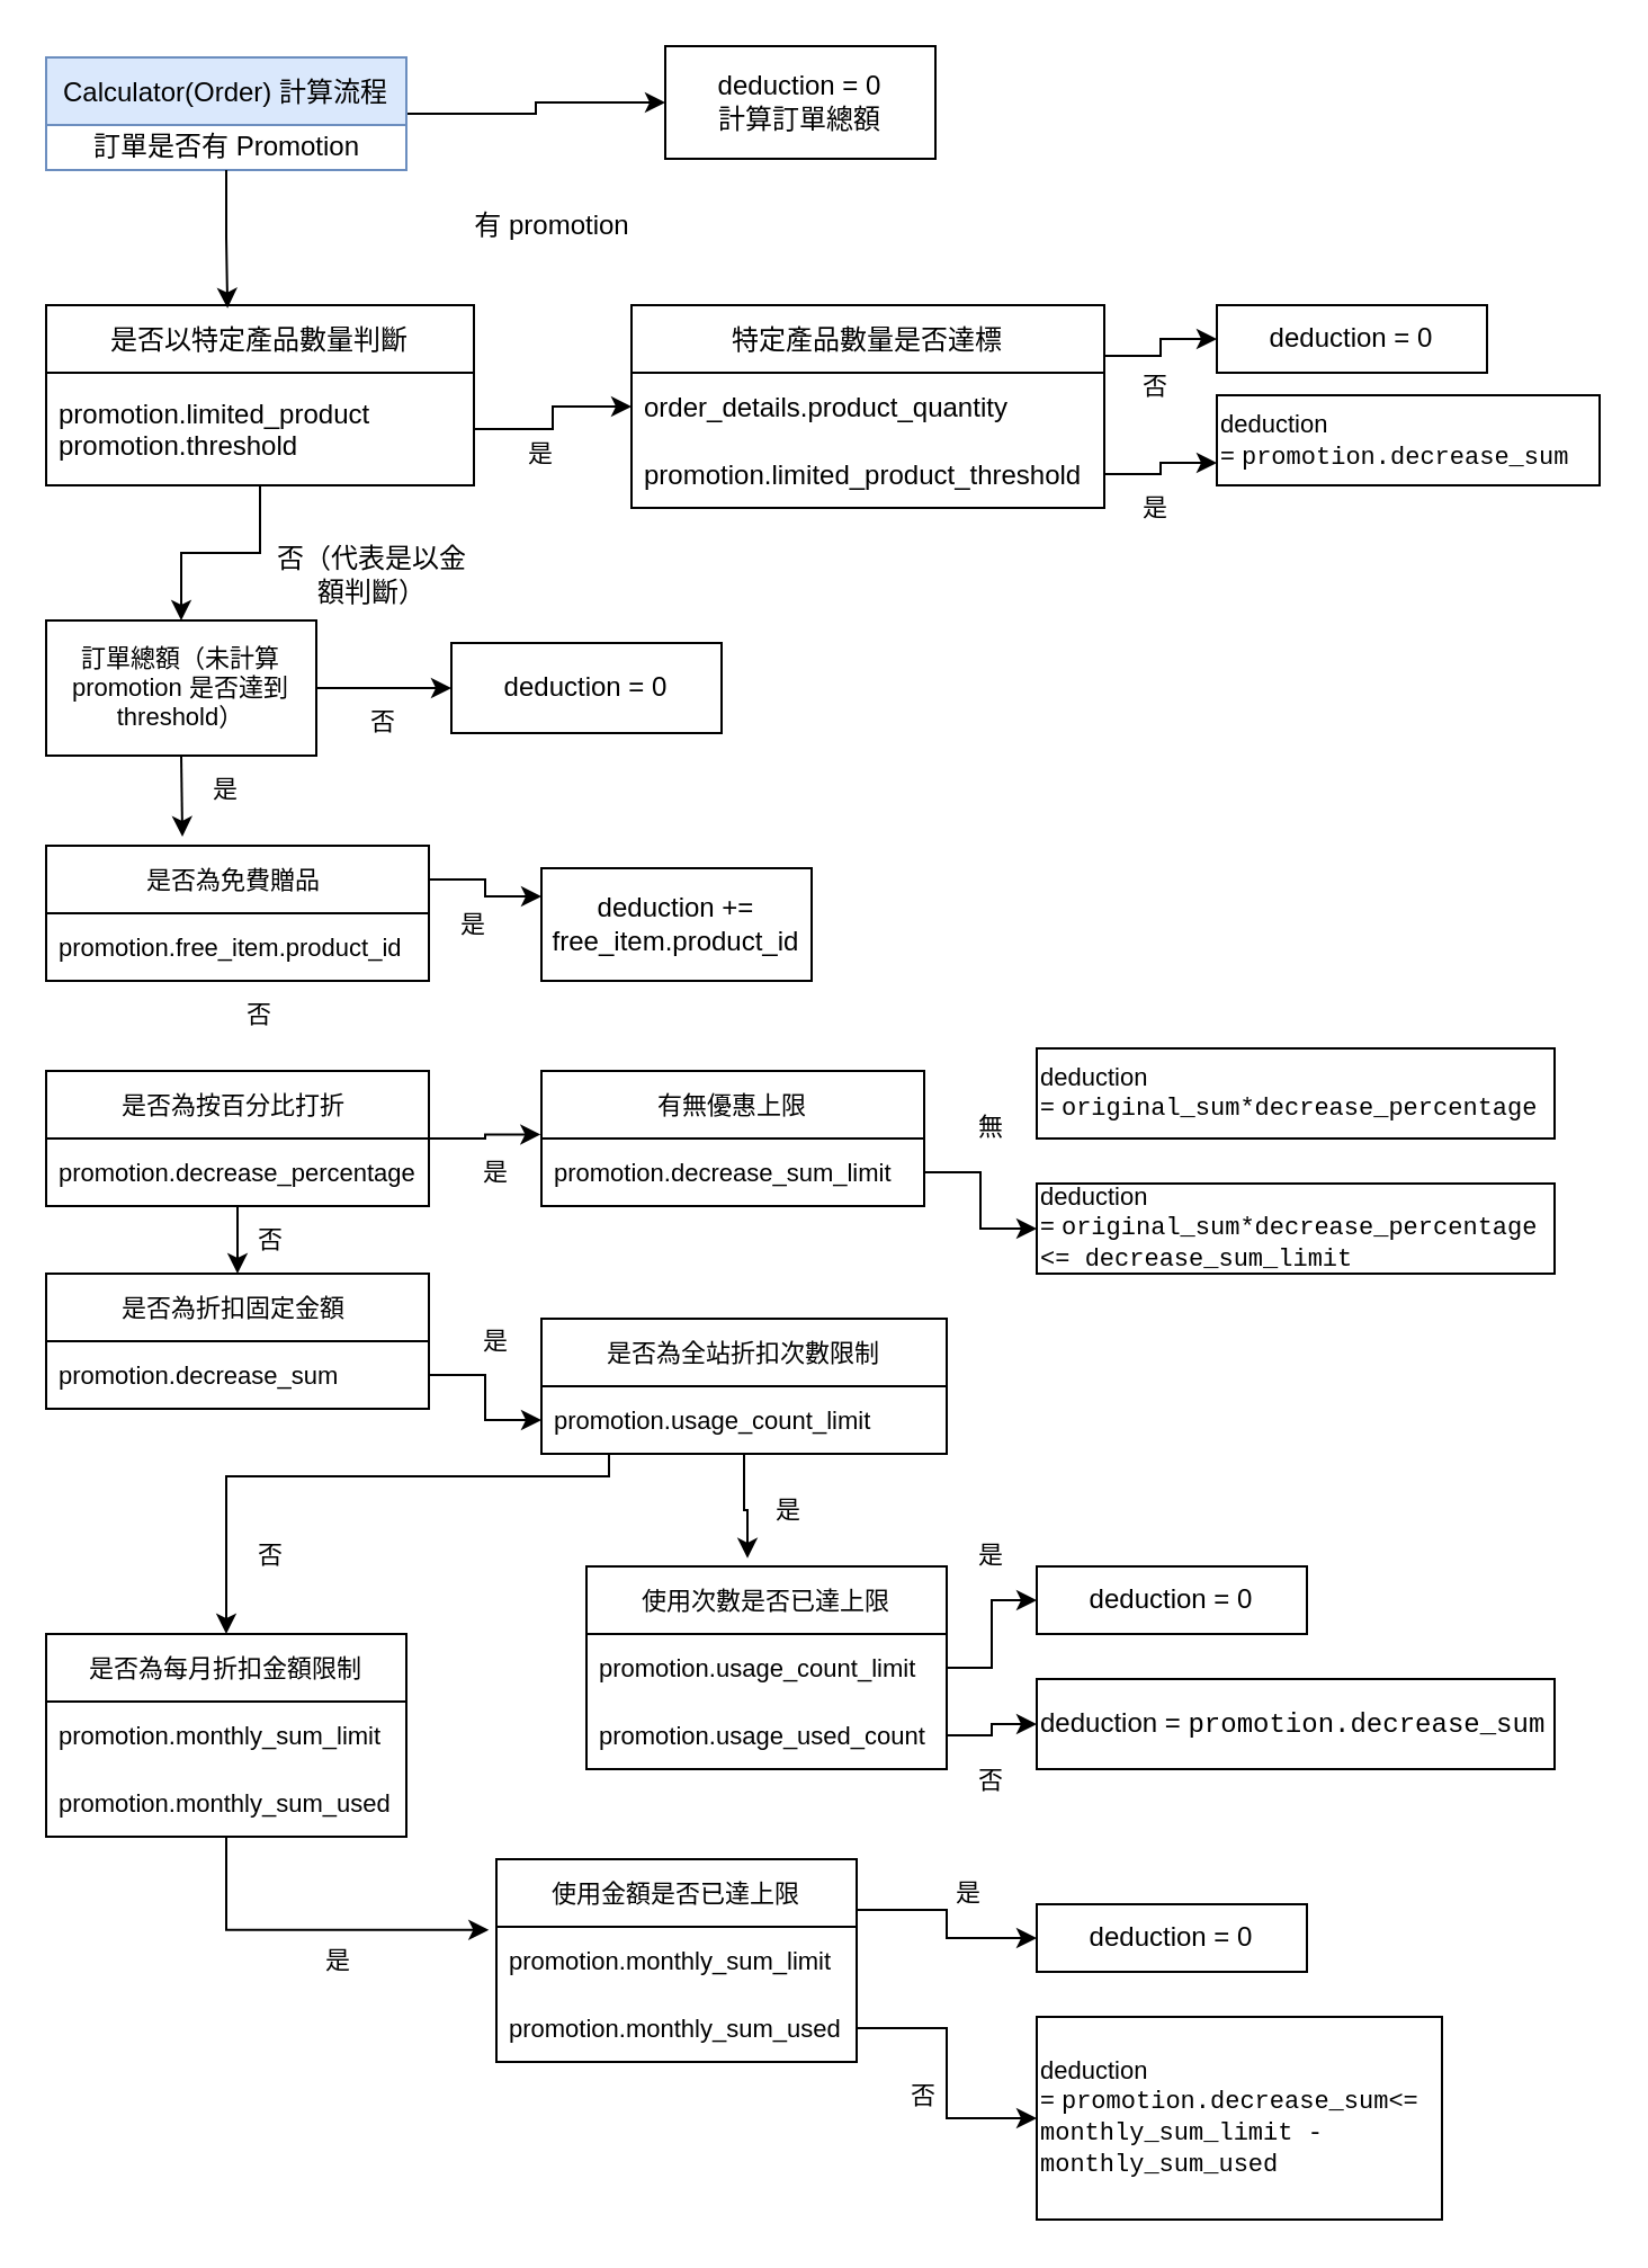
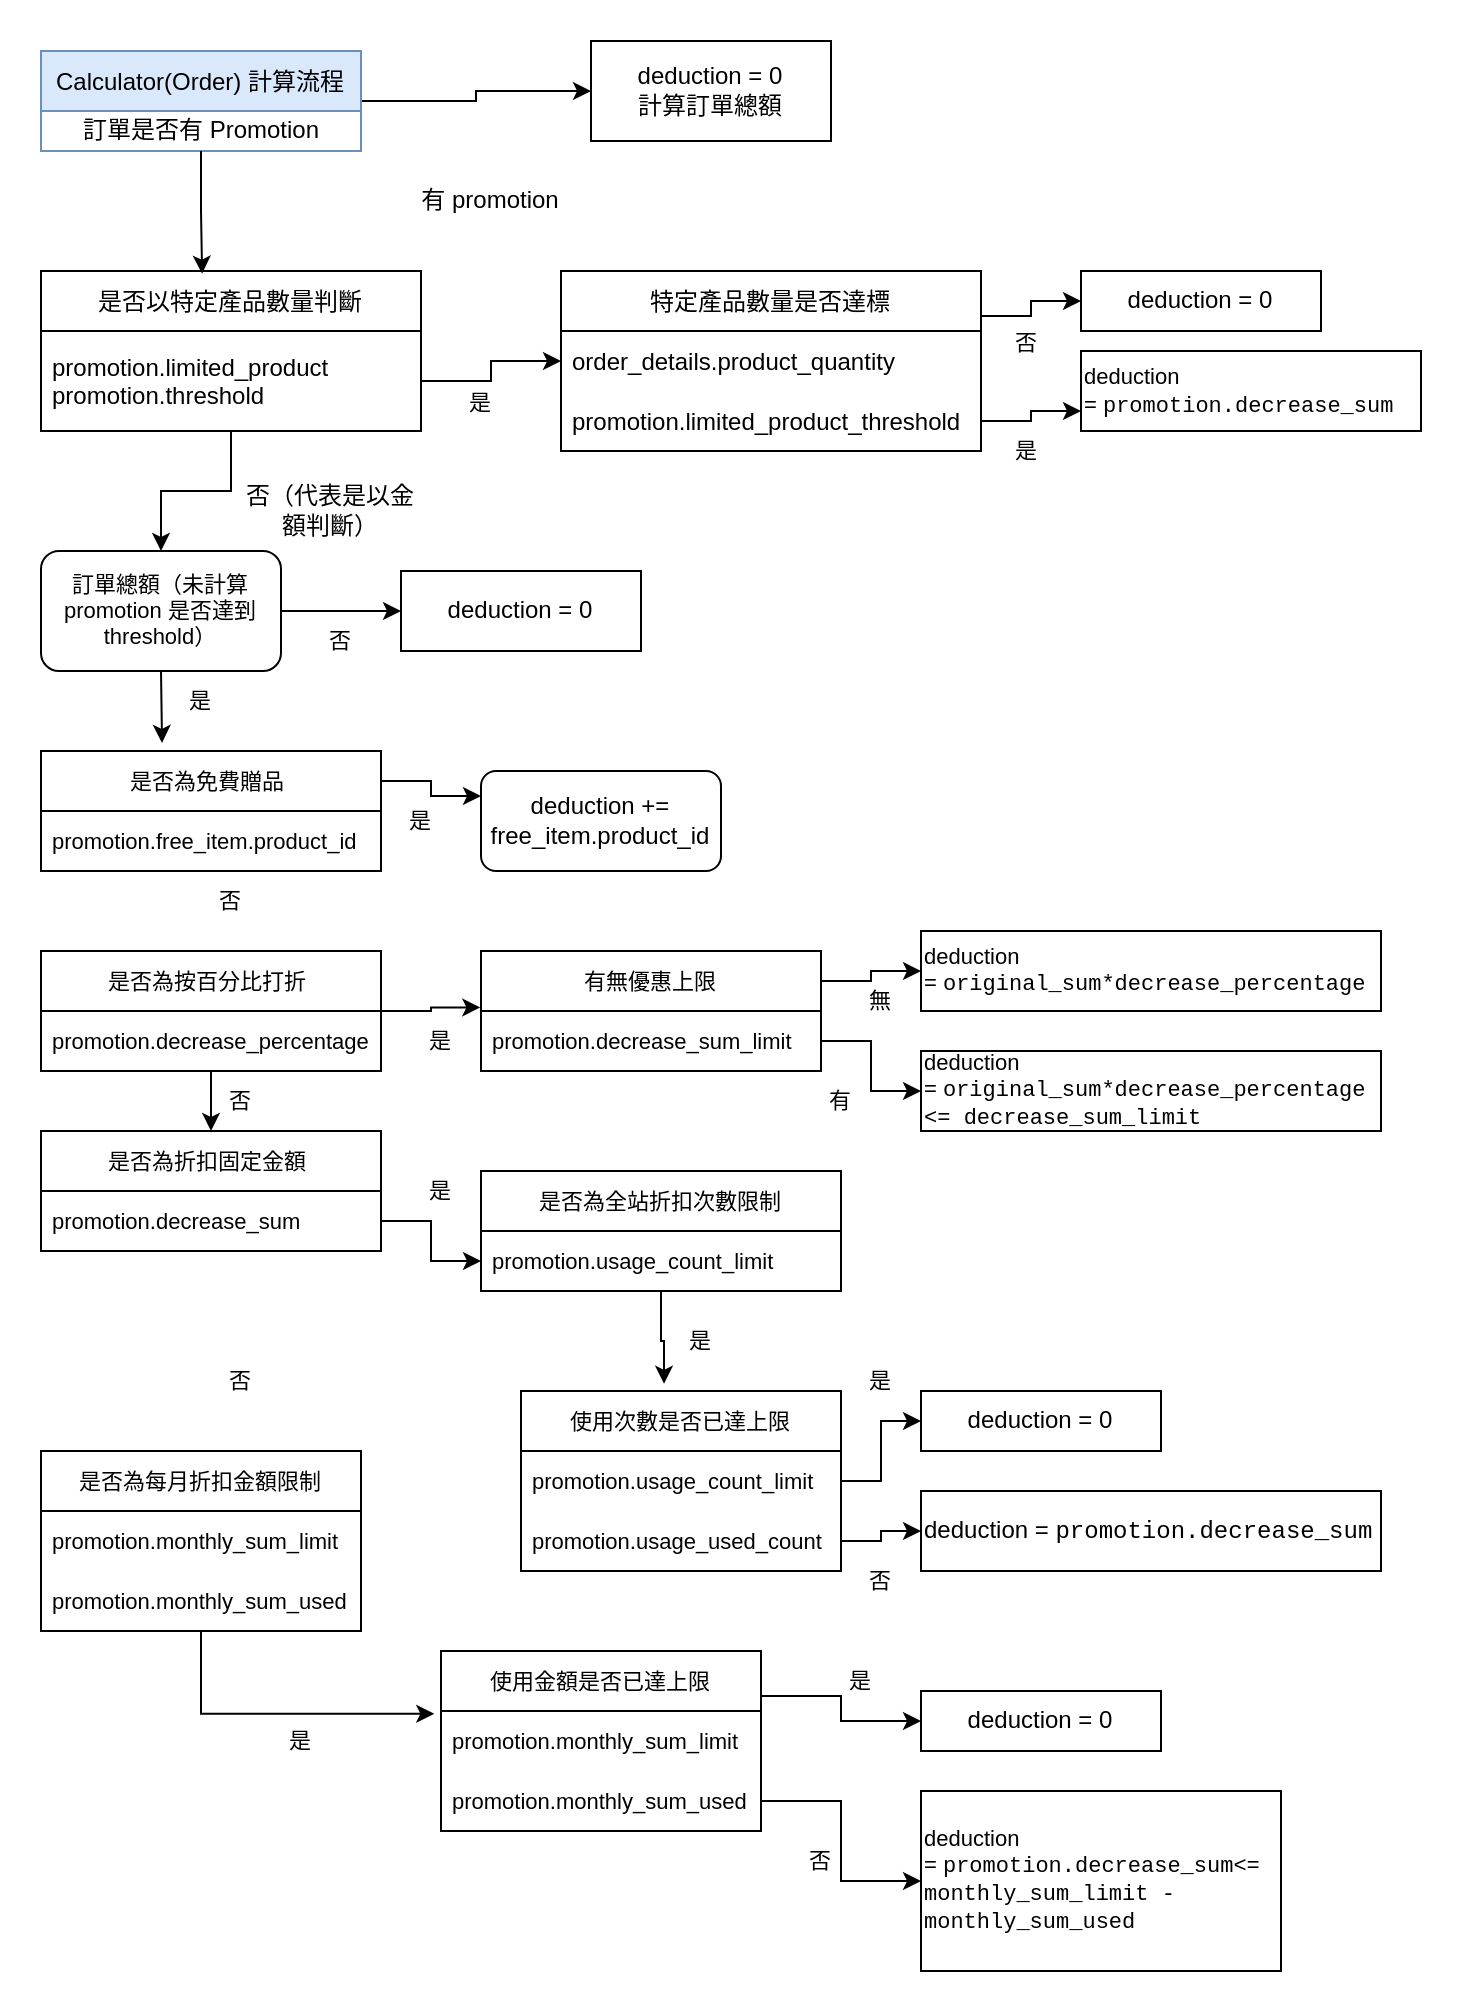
- <mxCell id="25" value="訂單總額（未計算 promotion 是否達到 threshold）" style="rounded=0;whiteSpace=wrap;html=1;fontSize=11;strokeWidth=1;" vertex="1" parent="1"><mxGeometry x="20" y="275" width="120" height="60" as="geometry" /></mxCell>
+ <mxCell id="25" value="訂單總額（未計算 promotion 是否達到 threshold）" style="whiteSpace=wrap;html=1;fontSize=11;strokeWidth=1;rounded=1;" vertex="1" parent="1"><mxGeometry x="20" y="275" width="120" height="60" as="geometry" /></mxCell>
- <mxCell id="33" value="deduction += free_item.product_id" style="rounded=0;whiteSpace=wrap;html=1;" vertex="1" parent="1"><mxGeometry x="240" y="385" width="120" height="50" as="geometry" /></mxCell>
+ <mxCell id="33" value="deduction += free_item.product_id" style="whiteSpace=wrap;html=1;rounded=1;" vertex="1" parent="1"><mxGeometry x="240" y="385" width="120" height="50" as="geometry" /></mxCell>
+ <mxCell id="40" style="edgeStyle=orthogonalEdgeStyle;rounded=0;orthogonalLoop=1;jettySize=auto;html=1;exitX=1;exitY=0.25;exitDx=0;exitDy=0;entryX=0;entryY=0.5;entryDx=0;entryDy=0;fontSize=11;fontColor=#000000;" edge="1" parent="1" source="41" target="44"><mxGeometry relative="1" as="geometry" /></mxCell>
+ <mxCell id="48" value="有" style="text;html=1;strokeColor=none;fillColor=none;align=center;verticalAlign=middle;whiteSpace=wrap;rounded=0;fontSize=11;" vertex="1" parent="1"><mxGeometry x="390" y="535" width="60" height="30" as="geometry" /></mxCell>
- <mxCell id="53" style="edgeStyle=orthogonalEdgeStyle;rounded=0;orthogonalLoop=1;jettySize=auto;html=1;fontSize=12;fontColor=#000000;" edge="1" parent="1" source="54" target="69"><mxGeometry relative="1" as="geometry"><Array as="points"><mxPoint x="270" y="655" /><mxPoint x="100" y="655" /></Array></mxGeometry></mxCell>
